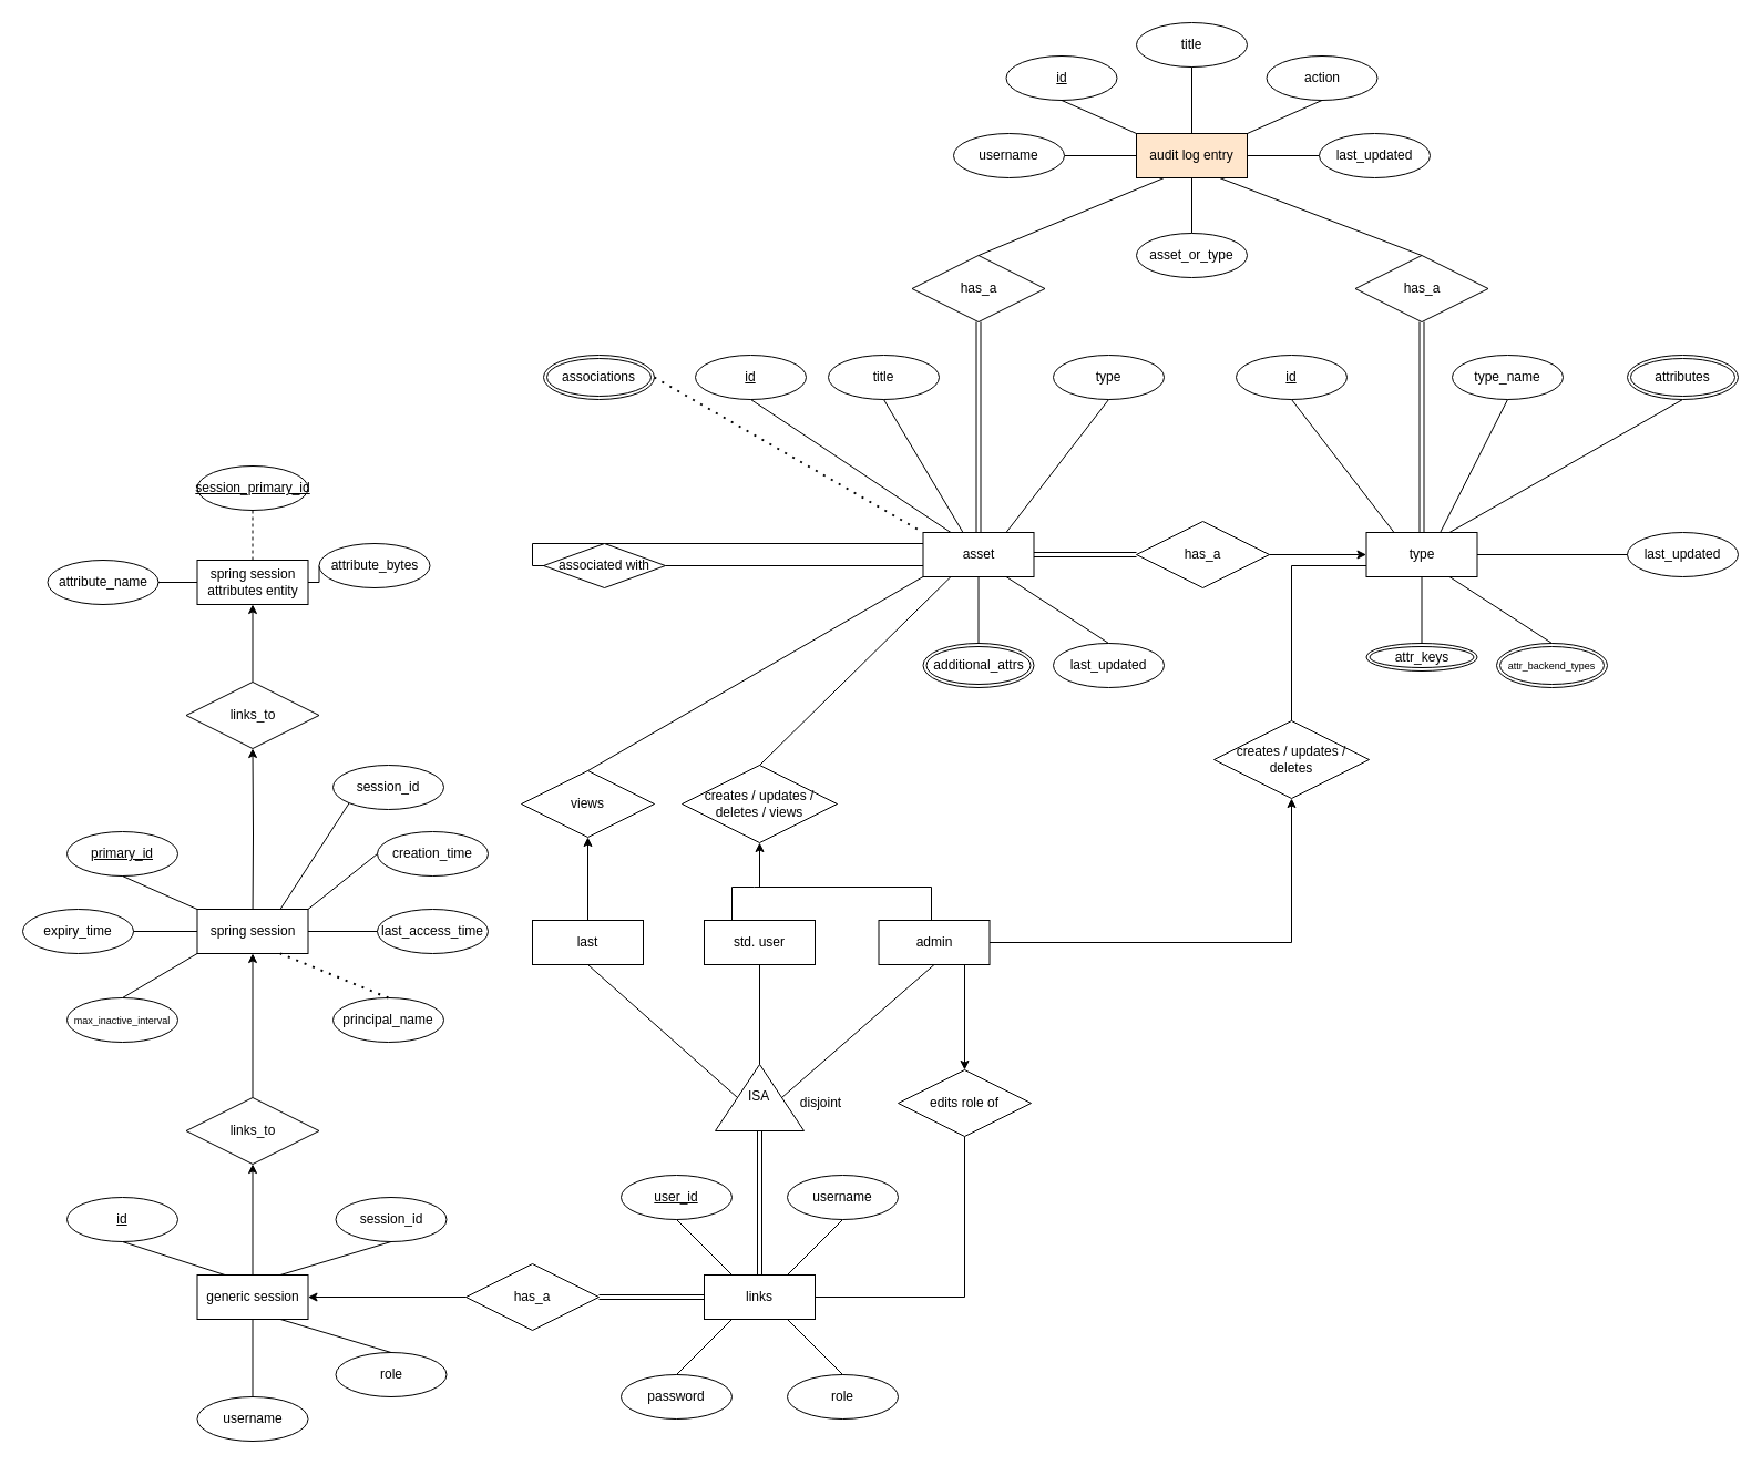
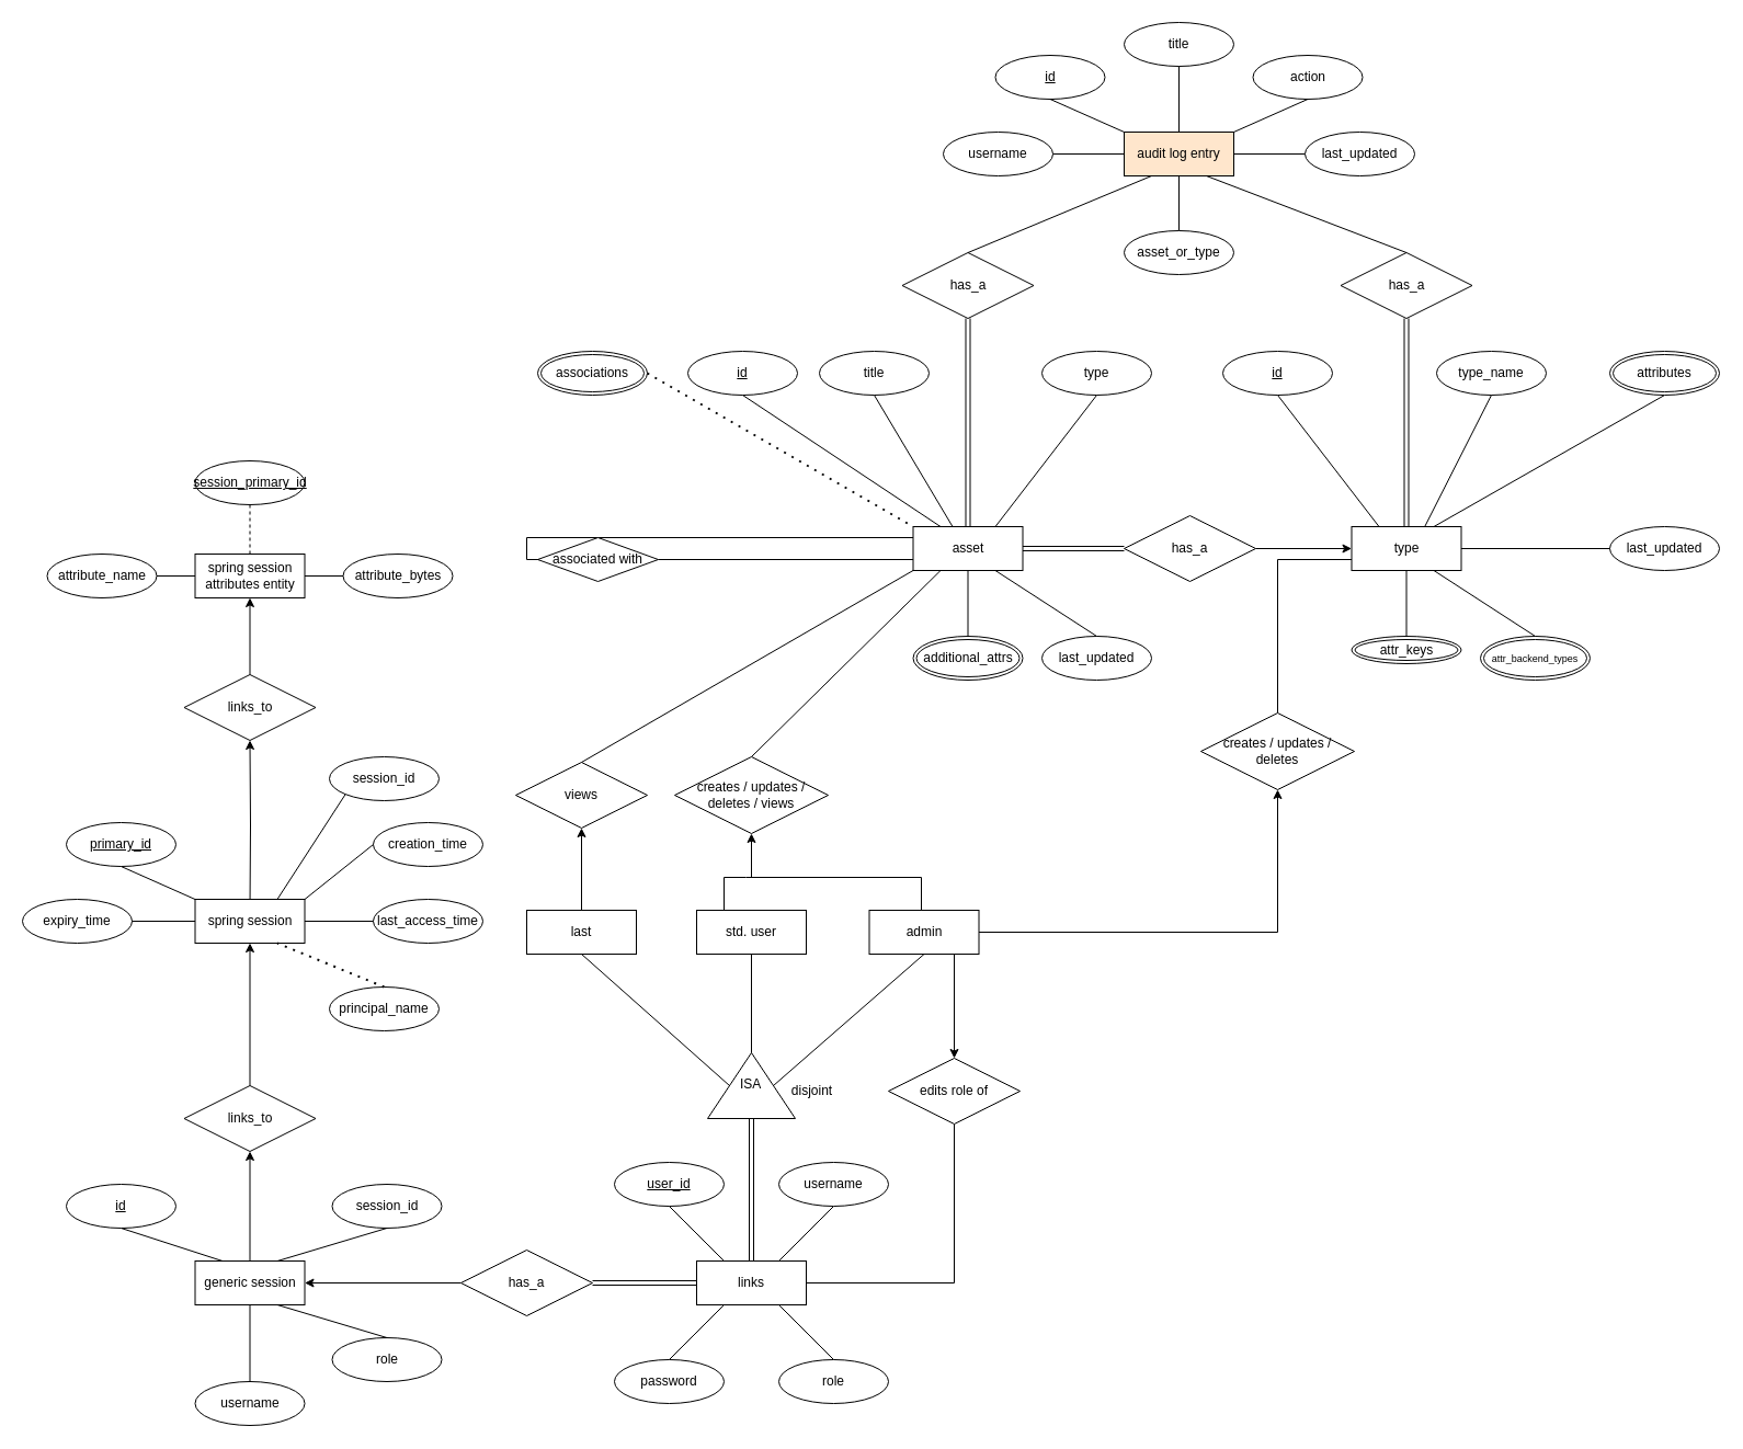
- <mxCell id="100" value="attribute_bytes" style="ellipse;whiteSpace=wrap;html=1;align=center;" vertex="1" parent="1"><mxGeometry x="287.5" y="490" width="100" height="40" as="geometry" /></mxCell>
+ <mxCell id="100" value="attribute_bytes" style="ellipse;whiteSpace=wrap;html=1;align=center;" vertex="1" parent="1"><mxGeometry x="312.5" y="505" width="100" height="40" as="geometry" /></mxCell>
- <mxCell id="116" value="" style="endArrow=none;html=1;rounded=0;exitX=0.5;exitY=0;exitDx=0;exitDy=0;entryX=0;entryY=1;entryDx=0;entryDy=0;" edge="1" parent="1" source="92" target="87"><mxGeometry width="50" height="50" relative="1" as="geometry"><mxPoint x="160" y="900" as="sourcePoint" /><mxPoint x="210" y="850" as="targetPoint" /></mxGeometry></mxCell>
- <mxCell id="92" value="&lt;font style=&quot;font-size: 9px;&quot;&gt;max_inactive_interval&lt;/font&gt;" style="ellipse;whiteSpace=wrap;html=1;align=center;" vertex="1" parent="1"><mxGeometry x="60" y="900" width="100" height="40" as="geometry" /></mxCell>
